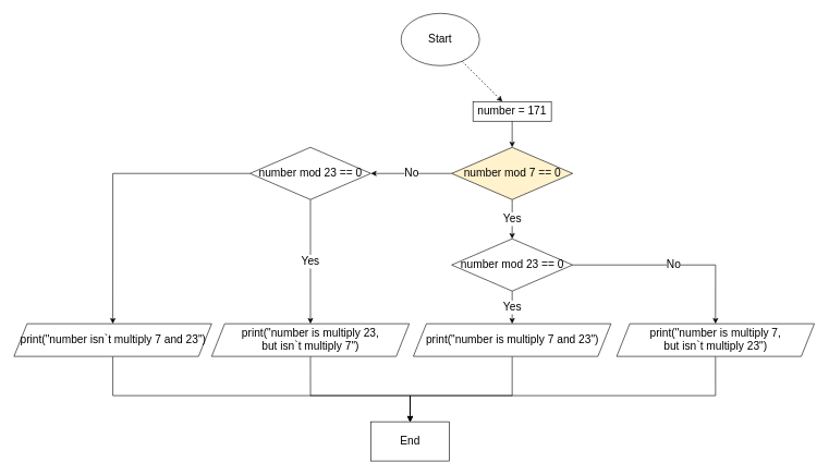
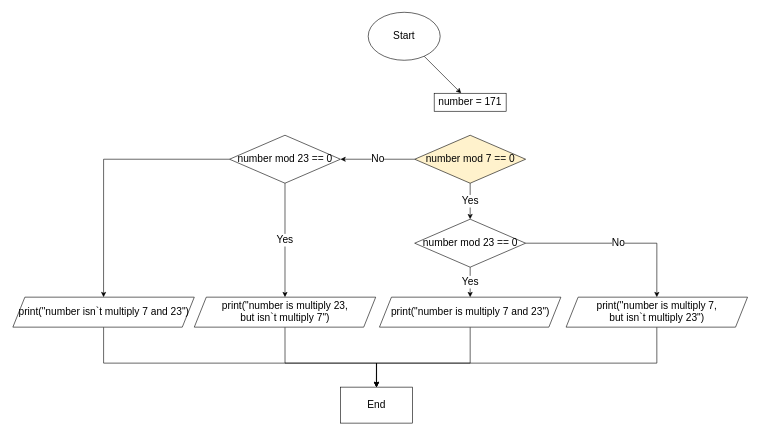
- <mxCell id="2" value="" style="edgeStyle=none;html=1;fontSize=17;dashed=1;" edge="1" parent="1" source="3" target="5"><mxGeometry relative="1" as="geometry" /></mxCell>
+ <mxCell id="2" value="" style="edgeStyle=none;html=1;fontSize=17;" edge="1" parent="1" source="3" target="5"><mxGeometry relative="1" as="geometry" /></mxCell>
- <mxCell id="4" value="" style="edgeStyle=none;html=1;fontSize=17;" edge="1" parent="1" source="5" target="8"><mxGeometry relative="1" as="geometry" /></mxCell>
